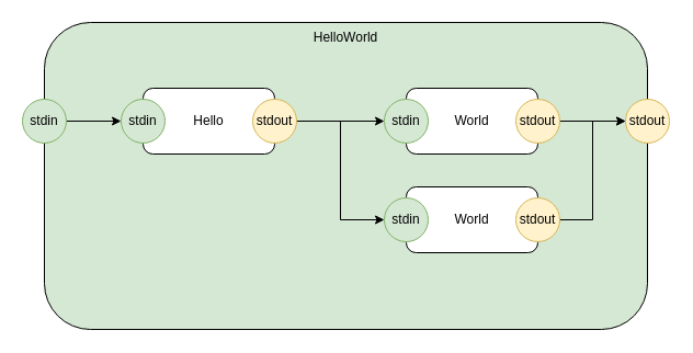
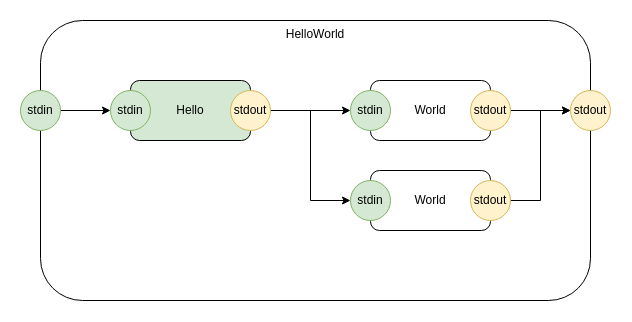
- <mxCell id="3" value="Hello" style="rounded=1;whiteSpace=wrap;html=1;" parent="1" vertex="1"><mxGeometry x="130" y="80" width="120" height="60" as="geometry" /></mxCell>
+ <mxCell id="3" value="Hello" style="rounded=1;whiteSpace=wrap;html=1;fillColor=#d5e8d4;" parent="1" vertex="1"><mxGeometry x="130" y="80" width="120" height="60" as="geometry" /></mxCell>
- <mxCell id="2" value="HelloWorld" style="rounded=1;whiteSpace=wrap;html=1;verticalAlign=top;fillColor=#d5e8d4;" parent="1" vertex="1"><mxGeometry x="40" y="20" width="550" height="280" as="geometry" /></mxCell>
+ <mxCell id="2" value="HelloWorld" style="rounded=1;whiteSpace=wrap;html=1;verticalAlign=top;" parent="1" vertex="1"><mxGeometry x="40" y="20" width="550" height="280" as="geometry" /></mxCell>
